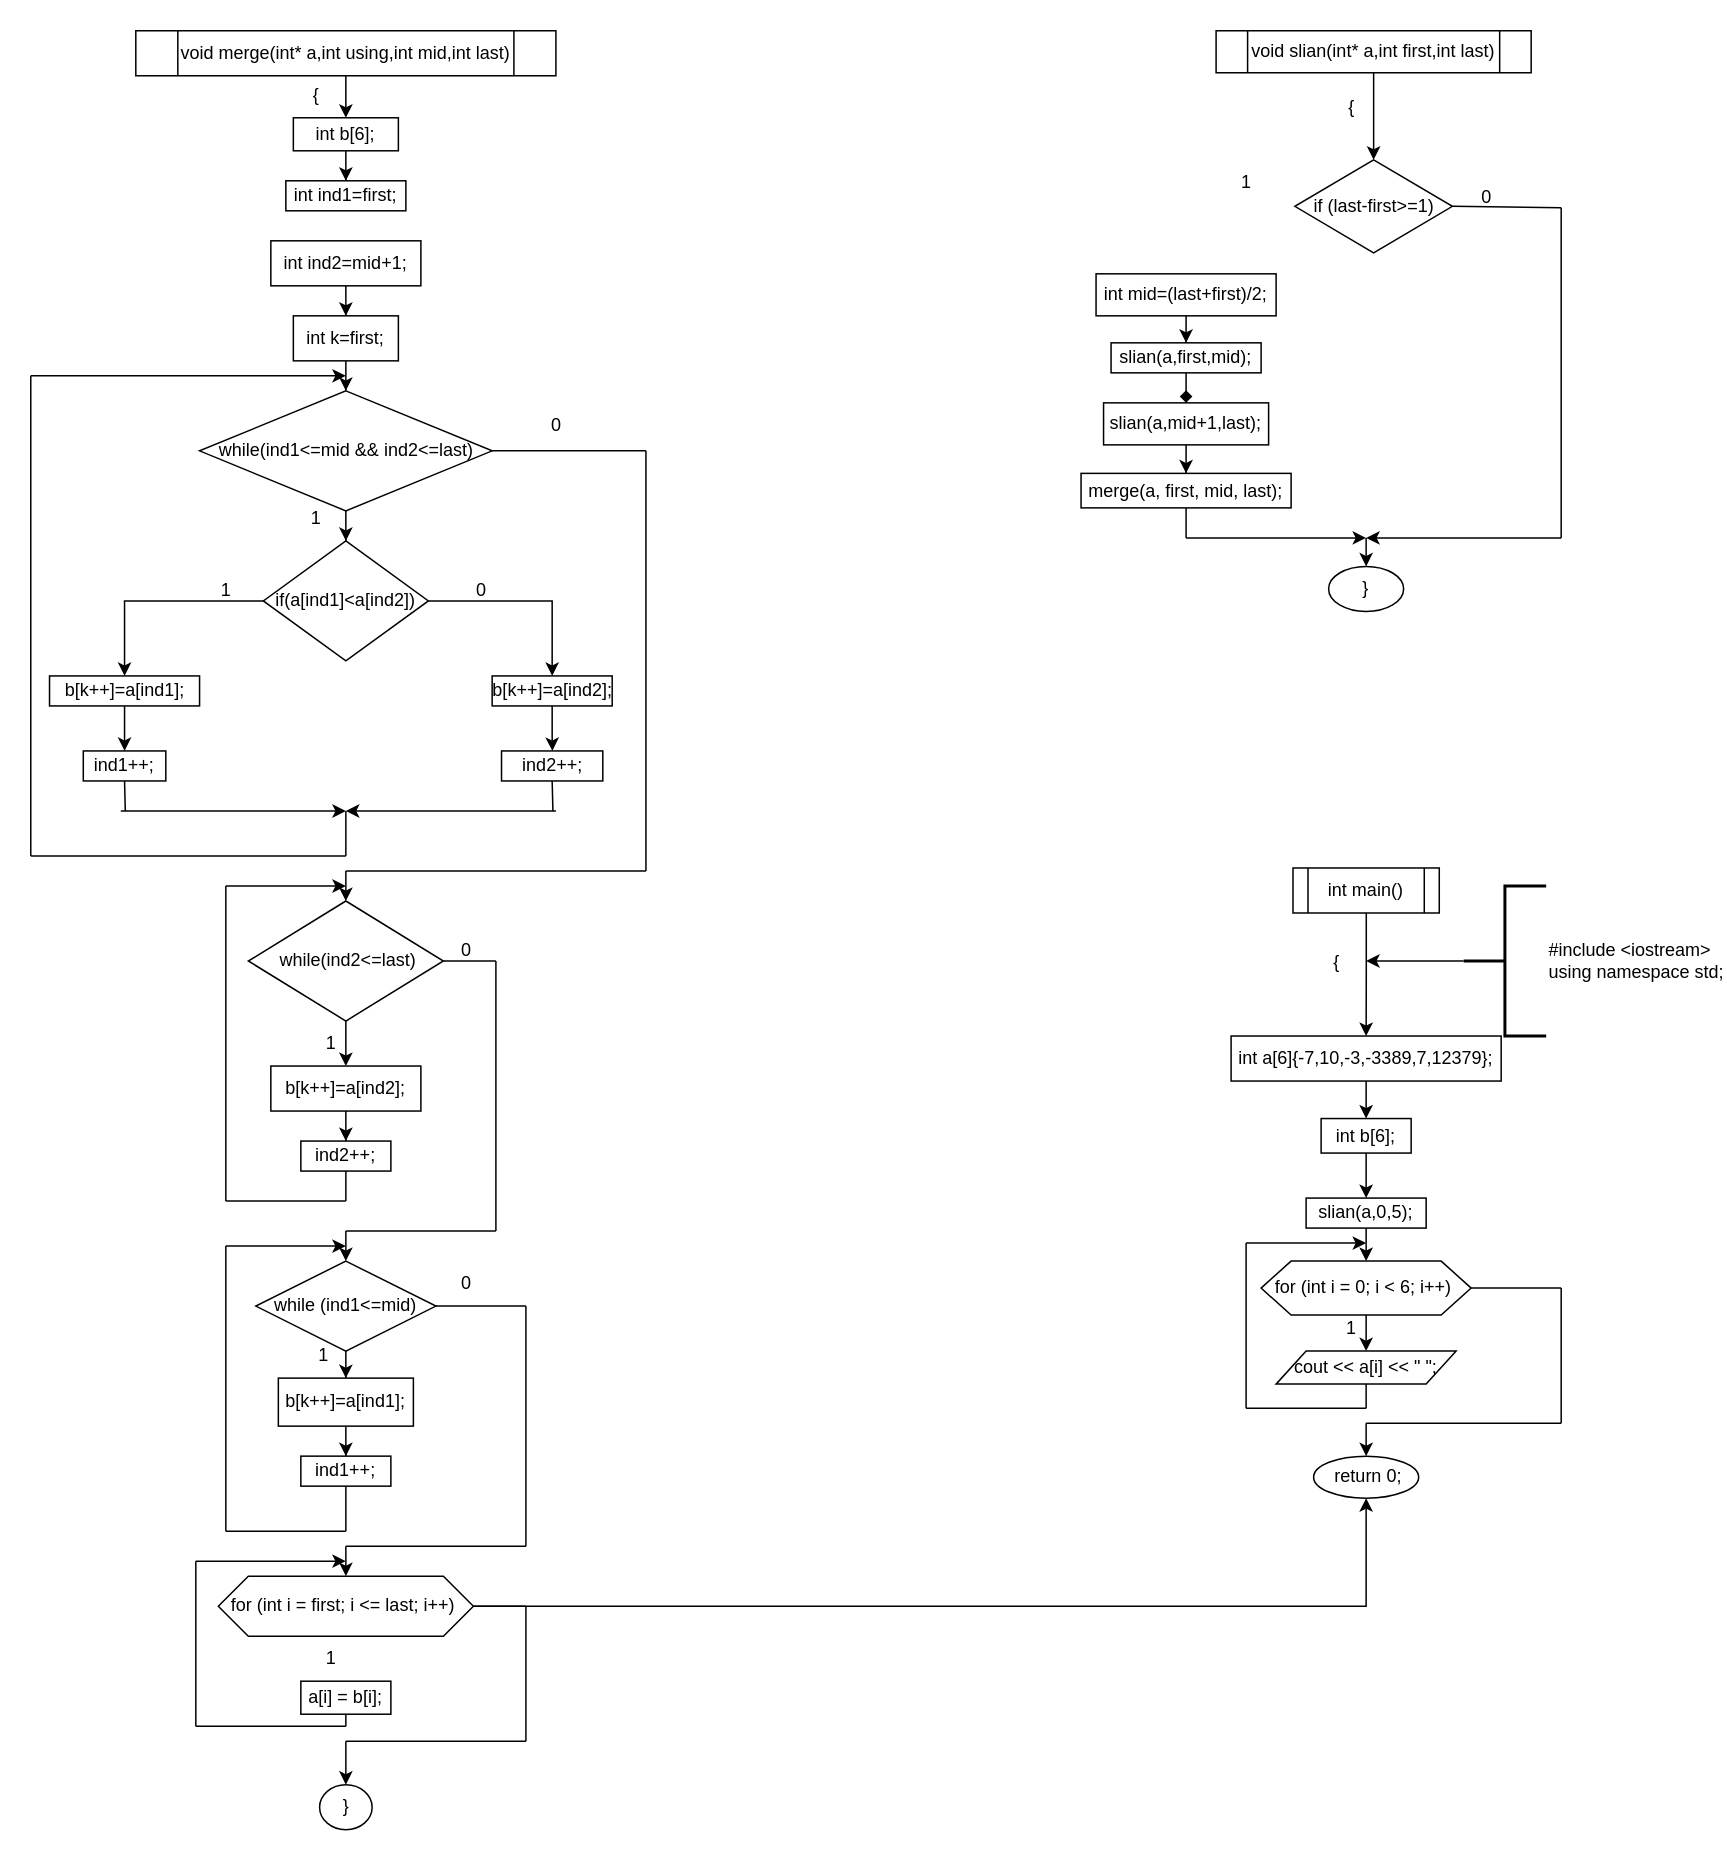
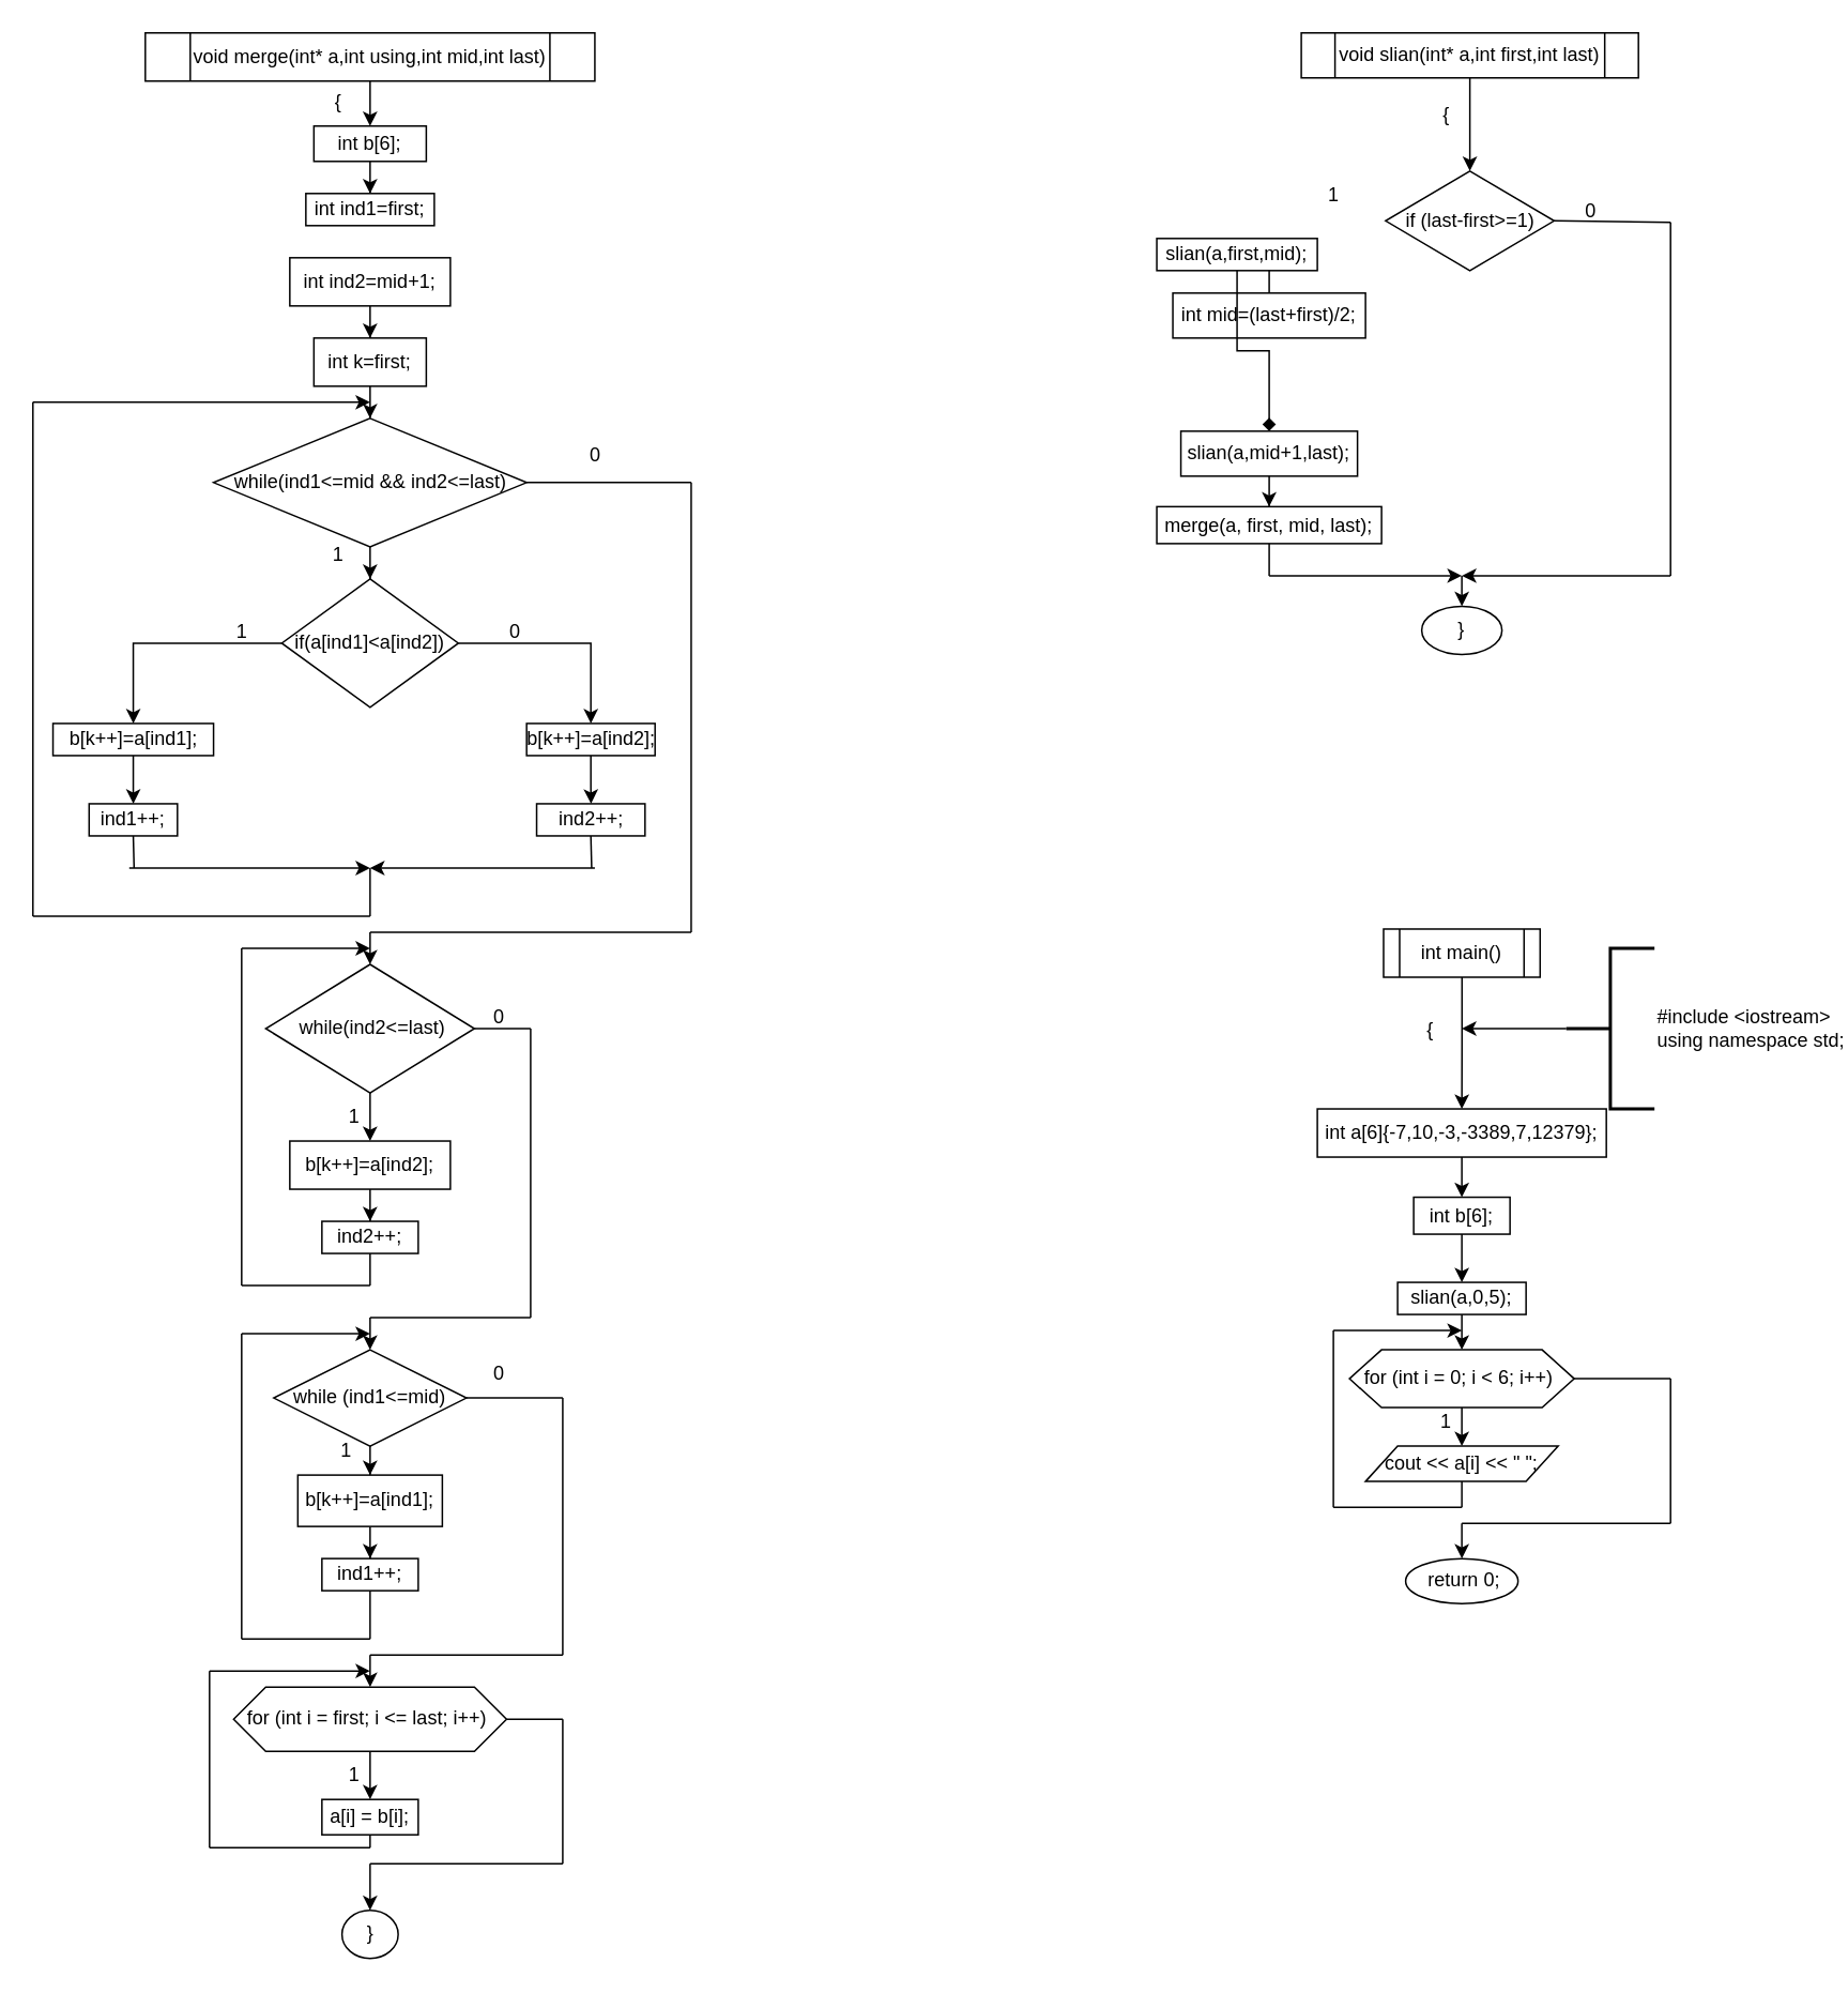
- <mxCell id="90" value="slian(a,first,mid);" style="rounded=0;whiteSpace=wrap;html=1;" parent="1" vertex="1"><mxGeometry x="740" y="228" width="100" height="20" as="geometry" /></mxCell>
+ <mxCell id="90" value="slian(a,first,mid);" style="rounded=0;whiteSpace=wrap;html=1;" parent="1" vertex="1"><mxGeometry x="720" y="148" width="100" height="20" as="geometry" /></mxCell>
- <mxCell id="69" style="edgeStyle=orthogonalEdgeStyle;rounded=0;orthogonalLoop=1;jettySize=auto;html=1;" parent="1" source="70" target="125" edge="1"><mxGeometry relative="1" as="geometry"><mxPoint x="230" y="1120" as="targetPoint" /></mxGeometry></mxCell>
+ <mxCell id="69" style="edgeStyle=orthogonalEdgeStyle;rounded=0;orthogonalLoop=1;jettySize=auto;html=1;" parent="1" source="70" target="72" edge="1"><mxGeometry relative="1" as="geometry"><mxPoint x="230" y="1120" as="targetPoint" /></mxGeometry></mxCell>
